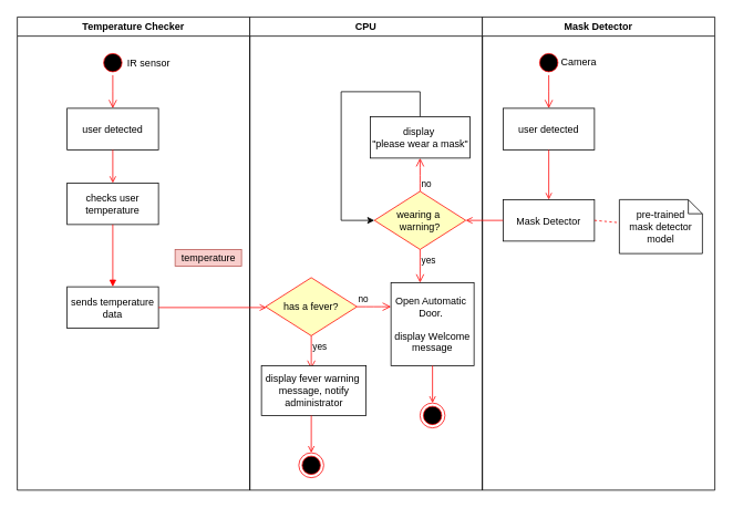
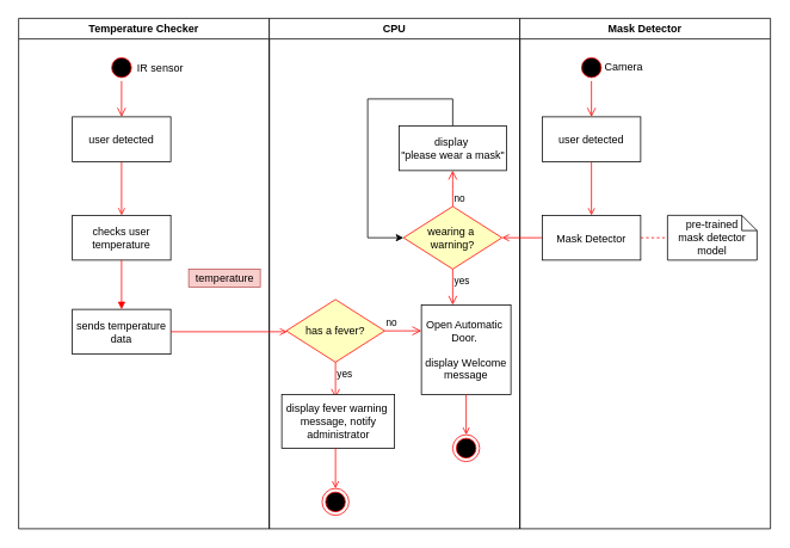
- <mxCell id="6" value="checks user &#10;temperature" style="" parent="2" vertex="1"><mxGeometry x="60" y="200" width="110" height="50" as="geometry" /></mxCell>
+ <mxCell id="6" value="checks user &#10;temperature" style="" parent="2" vertex="1"><mxGeometry x="60" y="220" width="110" height="50" as="geometry" /></mxCell>
- <mxCell id="33" value="pre-trained&#10;mask detector model" style="shape=note;whiteSpace=wrap;size=17" parent="27" vertex="1"><mxGeometry x="165" y="220" width="100" height="65" as="geometry" /></mxCell>
+ <mxCell id="33" value="pre-trained&#10;mask detector model" style="shape=note;whiteSpace=wrap;size=17" parent="27" vertex="1"><mxGeometry x="165" y="220" width="100" height="50" as="geometry" /></mxCell>
